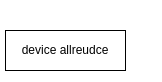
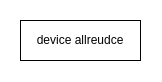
- <mxCell id="2" value="device allreudce" style="rounded=0;whiteSpace=wrap;html=1;" vertex="1" parent="1"><mxGeometry x="5" y="30" width="120" height="40" as="geometry" /></mxCell>
+ <mxCell id="2" value="device allreudce" style="rounded=0;whiteSpace=wrap;html=1;" vertex="1" parent="1"><mxGeometry x="20" y="20" width="120" height="40" as="geometry" /></mxCell>
